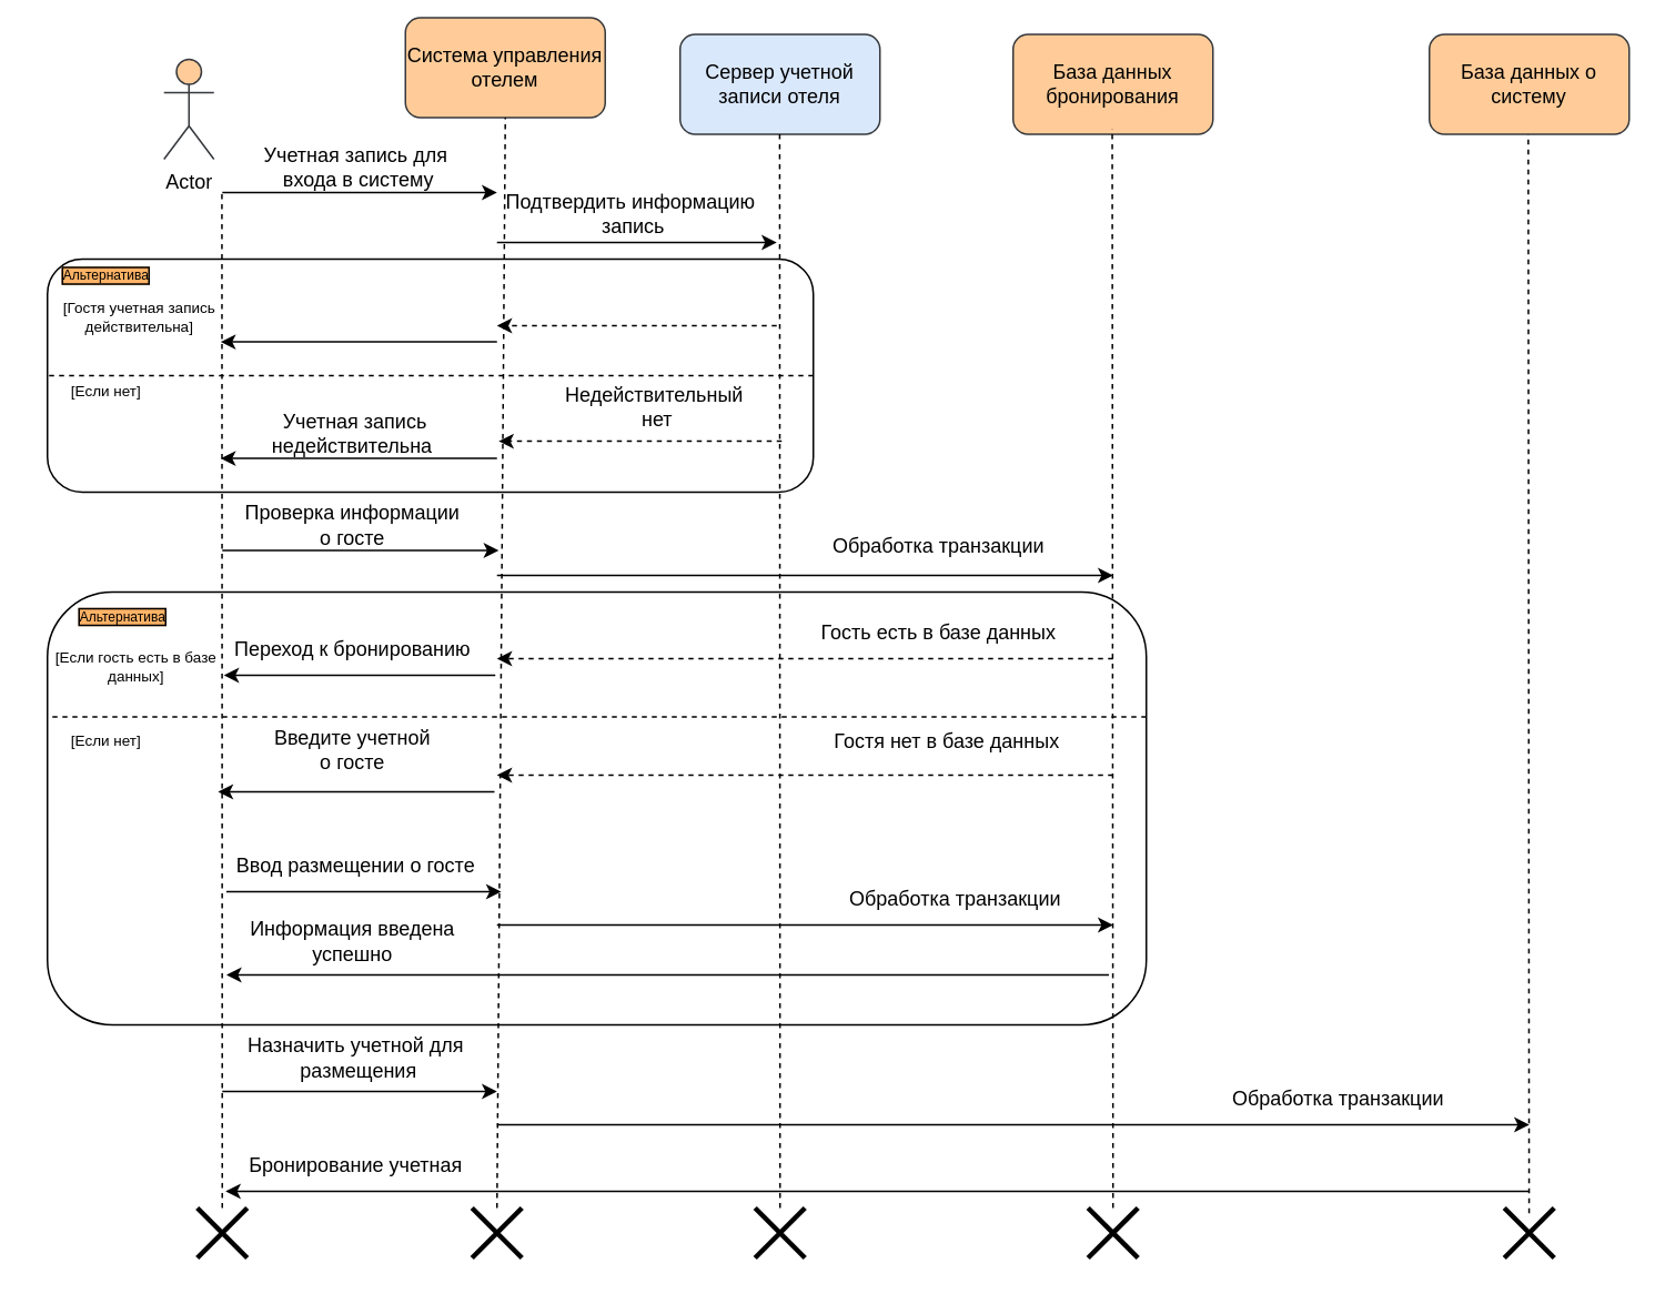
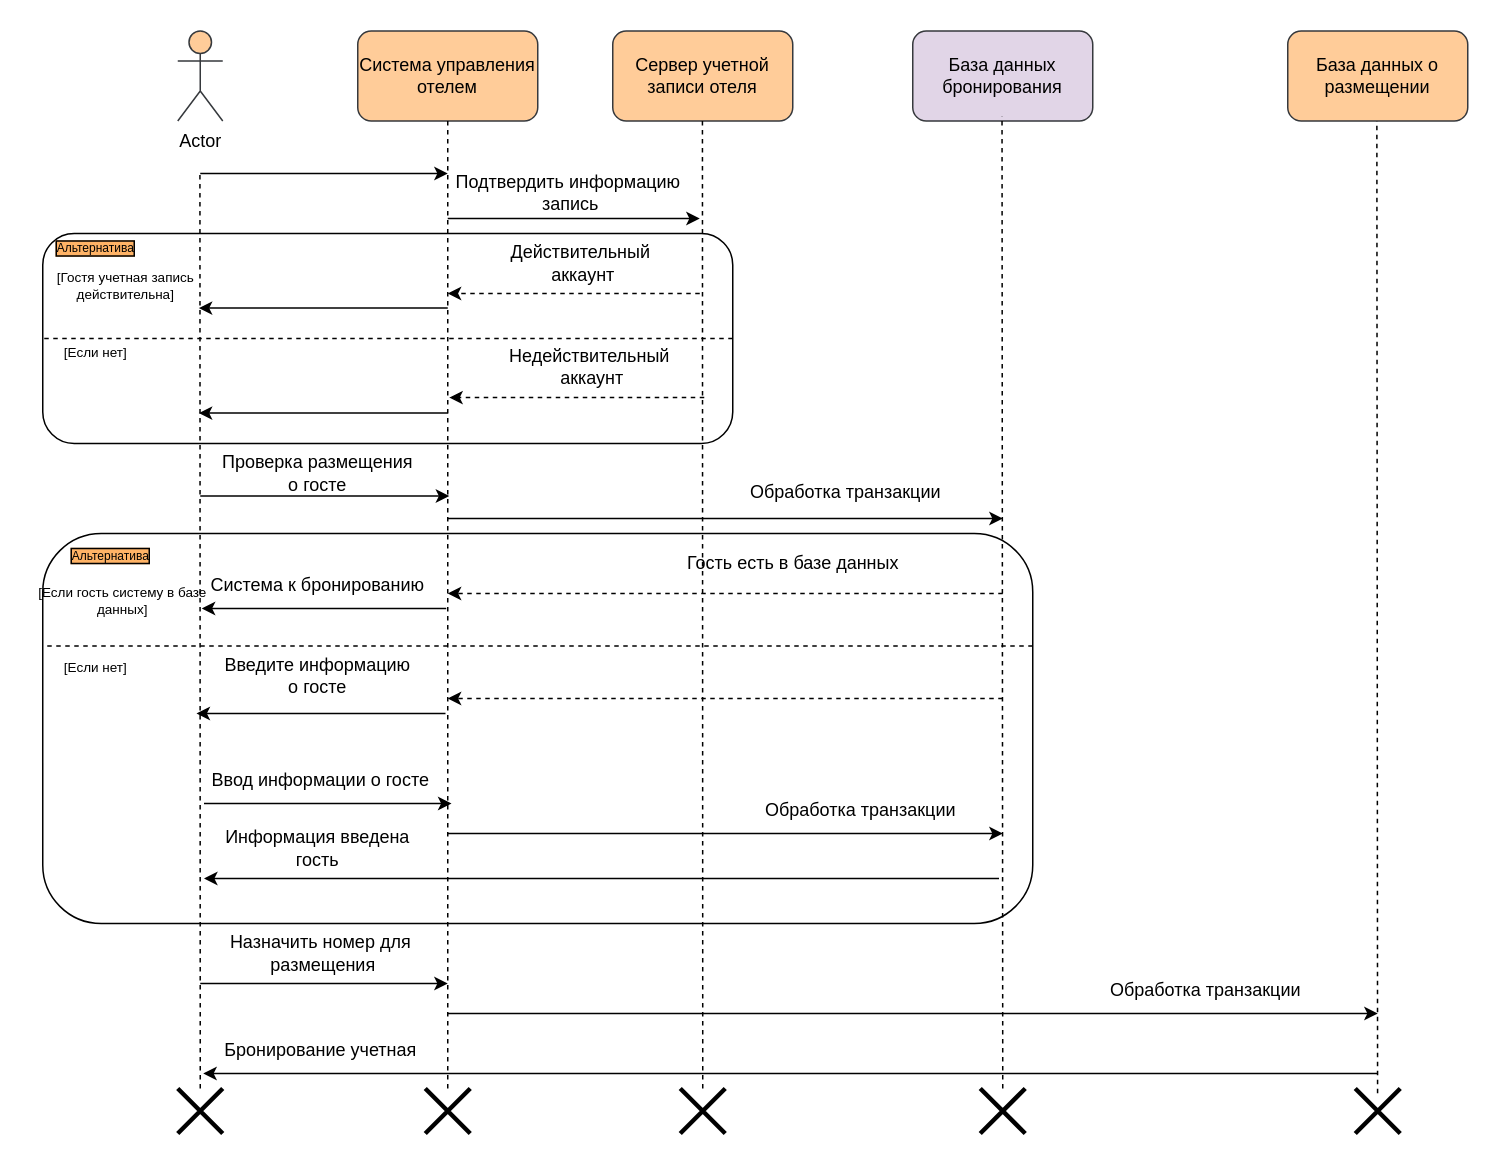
- <mxCell id="3" value="Система управления отелем" style="rounded=1;whiteSpace=wrap;html=1;fillColor=#ffcc99;strokeColor=#36393d;" vertex="1" parent="1"><mxGeometry x="243" y="10" width="120" height="60" as="geometry" /></mxCell>
+ <mxCell id="3" value="Система управления отелем" style="rounded=1;whiteSpace=wrap;html=1;fillColor=#ffcc99;strokeColor=#36393d;" vertex="1" parent="1"><mxGeometry x="238" y="20" width="120" height="60" as="geometry" /></mxCell>
- <mxCell id="4" value="Сервер учетной записи отеля" style="rounded=1;whiteSpace=wrap;html=1;fillColor=#dae8fc;strokeColor=#36393d;" vertex="1" parent="1"><mxGeometry x="408" y="20" width="120" height="60" as="geometry" /></mxCell>
+ <mxCell id="4" value="Сервер учетной записи отеля" style="rounded=1;whiteSpace=wrap;html=1;fillColor=#ffcc99;strokeColor=#36393d;" vertex="1" parent="1"><mxGeometry x="408" y="20" width="120" height="60" as="geometry" /></mxCell>
- <mxCell id="5" value="База данных бронирования" style="rounded=1;whiteSpace=wrap;html=1;fillColor=#ffcc99;strokeColor=#36393d;" vertex="1" parent="1"><mxGeometry x="608" y="20" width="120" height="60" as="geometry" /></mxCell>
+ <mxCell id="5" value="База данных бронирования" style="rounded=1;whiteSpace=wrap;html=1;fillColor=#e1d5e7;strokeColor=#36393d;" vertex="1" parent="1"><mxGeometry x="608" y="20" width="120" height="60" as="geometry" /></mxCell>
- <mxCell id="6" value="База данных о систему" style="rounded=1;whiteSpace=wrap;html=1;fillColor=#ffcc99;strokeColor=#36393d;" vertex="1" parent="1"><mxGeometry x="858" y="20" width="120" height="60" as="geometry" /></mxCell>
+ <mxCell id="6" value="База данных о размещении" style="rounded=1;whiteSpace=wrap;html=1;fillColor=#ffcc99;strokeColor=#36393d;" vertex="1" parent="1"><mxGeometry x="858" y="20" width="120" height="60" as="geometry" /></mxCell>
- <mxCell id="2" value="Actor" style="shape=umlActor;verticalLabelPosition=bottom;verticalAlign=top;html=1;outlineConnect=0;fillColor=#ffcc99;strokeColor=#36393d;" parent="1" vertex="1"><mxGeometry x="98" y="35" width="30" height="60" as="geometry" /></mxCell>
+ <mxCell id="2" value="Actor" style="shape=umlActor;verticalLabelPosition=bottom;verticalAlign=top;html=1;outlineConnect=0;fillColor=#ffcc99;strokeColor=#36393d;" parent="1" vertex="1"><mxGeometry x="118" y="20" width="30" height="60" as="geometry" /></mxCell>
- <mxCell id="12" value="Учетная запись для&lt;br&gt;&amp;nbsp;входа в систему" style="text;html=1;align=center;verticalAlign=middle;resizable=0;points=[];autosize=1;strokeColor=none;fillColor=none;" vertex="1" parent="1"><mxGeometry x="148" y="80" width="130" height="40" as="geometry" /></mxCell>
+ <mxCell id="16" value="Действительный&amp;nbsp;&lt;br&gt;аккаунт" style="text;html=1;align=center;verticalAlign=middle;resizable=0;points=[];autosize=1;strokeColor=none;fillColor=none;dashed=1;" vertex="1" parent="1"><mxGeometry x="328" y="155" width="120" height="40" as="geometry" /></mxCell>
- <mxCell id="22" value="Недействительный&amp;nbsp;&lt;br&gt;нет" style="text;html=1;align=center;verticalAlign=middle;resizable=0;points=[];autosize=1;strokeColor=none;fillColor=none;dashed=1;" vertex="1" parent="1"><mxGeometry x="329" y="224.41" width="130" height="40" as="geometry" /></mxCell>
+ <mxCell id="22" value="Недействительный&amp;nbsp;&lt;br&gt;аккаунт" style="text;html=1;align=center;verticalAlign=middle;resizable=0;points=[];autosize=1;strokeColor=none;fillColor=none;dashed=1;" vertex="1" parent="1"><mxGeometry x="329" y="224.41" width="130" height="40" as="geometry" /></mxCell>
- <mxCell id="20" value="Учетная запись недействительна&amp;nbsp;" style="text;html=1;strokeColor=none;fillColor=none;align=center;verticalAlign=middle;whiteSpace=wrap;rounded=0;" vertex="1" parent="1"><mxGeometry x="148" y="245" width="130" height="30" as="geometry" /></mxCell>
- <mxCell id="27" value="Проверка информации&lt;br&gt;о госте" style="text;html=1;align=center;verticalAlign=middle;resizable=0;points=[];autosize=1;strokeColor=none;fillColor=none;" vertex="1" parent="1"><mxGeometry x="135.5" y="295" width="150" height="40" as="geometry" /></mxCell>
+ <mxCell id="27" value="Проверка размещения&lt;br&gt;о госте" style="text;html=1;align=center;verticalAlign=middle;resizable=0;points=[];autosize=1;strokeColor=none;fillColor=none;" vertex="1" parent="1"><mxGeometry x="135.5" y="295" width="150" height="40" as="geometry" /></mxCell>
- <mxCell id="33" value="Гость есть в базе данных" style="text;html=1;align=center;verticalAlign=middle;resizable=0;points=[];autosize=1;strokeColor=none;fillColor=none;" vertex="1" parent="1"><mxGeometry x="483" y="365" width="160" height="30" as="geometry" /></mxCell>
+ <mxCell id="33" value="Гость есть в базе данных" style="text;html=1;align=center;verticalAlign=middle;resizable=0;points=[];autosize=1;strokeColor=none;fillColor=none;" vertex="1" parent="1"><mxGeometry x="448" y="360" width="160" height="30" as="geometry" /></mxCell>
- <mxCell id="37" value="Переход к бронированию" style="text;html=1;align=center;verticalAlign=middle;resizable=0;points=[];autosize=1;strokeColor=none;fillColor=none;" vertex="1" parent="1"><mxGeometry x="125.5" y="375" width="170" height="30" as="geometry" /></mxCell>
+ <mxCell id="37" value="Система к бронированию" style="text;html=1;align=center;verticalAlign=middle;resizable=0;points=[];autosize=1;strokeColor=none;fillColor=none;" vertex="1" parent="1"><mxGeometry x="125.5" y="375" width="170" height="30" as="geometry" /></mxCell>
- <mxCell id="41" value="[Если гость есть в базе&lt;br&gt;данных]" style="text;html=1;align=center;verticalAlign=middle;resizable=0;points=[];autosize=1;strokeColor=none;fillColor=none;fontSize=9;" vertex="1" parent="1"><mxGeometry x="20.5" y="380" width="120" height="40" as="geometry" /></mxCell>
+ <mxCell id="41" value="[Если гость систему в базе&lt;br&gt;данных]" style="text;html=1;align=center;verticalAlign=middle;resizable=0;points=[];autosize=1;strokeColor=none;fillColor=none;fontSize=9;" vertex="1" parent="1"><mxGeometry x="20.5" y="380" width="120" height="40" as="geometry" /></mxCell>
- <mxCell id="35" value="Гостя нет в базе данных" style="text;html=1;align=center;verticalAlign=middle;resizable=0;points=[];autosize=1;strokeColor=none;fillColor=none;" vertex="1" parent="1"><mxGeometry x="488" y="430" width="160" height="30" as="geometry" /></mxCell>
- <mxCell id="39" value="Введите учетной &lt;br&gt;о госте" style="text;html=1;align=center;verticalAlign=middle;resizable=0;points=[];autosize=1;strokeColor=none;fillColor=none;" vertex="1" parent="1"><mxGeometry x="135.5" y="430" width="150" height="40" as="geometry" /></mxCell>
+ <mxCell id="39" value="Введите информацию &lt;br&gt;о госте" style="text;html=1;align=center;verticalAlign=middle;resizable=0;points=[];autosize=1;strokeColor=none;fillColor=none;" vertex="1" parent="1"><mxGeometry x="135.5" y="430" width="150" height="40" as="geometry" /></mxCell>
- <mxCell id="43" value="Ввод размещении о госте" style="text;html=1;align=center;verticalAlign=middle;resizable=0;points=[];autosize=1;strokeColor=none;fillColor=none;" vertex="1" parent="1"><mxGeometry x="128" y="505" width="170" height="30" as="geometry" /></mxCell>
+ <mxCell id="43" value="Ввод информации о госте" style="text;html=1;align=center;verticalAlign=middle;resizable=0;points=[];autosize=1;strokeColor=none;fillColor=none;" vertex="1" parent="1"><mxGeometry x="128" y="505" width="170" height="30" as="geometry" /></mxCell>
- <mxCell id="49" value="Информация введена&lt;br&gt;успешно" style="text;html=1;align=center;verticalAlign=middle;resizable=0;points=[];autosize=1;strokeColor=none;fillColor=none;" vertex="1" parent="1"><mxGeometry x="135.5" y="545" width="150" height="40" as="geometry" /></mxCell>
+ <mxCell id="49" value="Информация введена&lt;br&gt;гость" style="text;html=1;align=center;verticalAlign=middle;resizable=0;points=[];autosize=1;strokeColor=none;fillColor=none;" vertex="1" parent="1"><mxGeometry x="135.5" y="545" width="150" height="40" as="geometry" /></mxCell>
- <mxCell id="51" value="Назначить учетной для&lt;br&gt;&amp;nbsp;размещения" style="text;html=1;align=center;verticalAlign=middle;resizable=0;points=[];autosize=1;strokeColor=none;fillColor=none;" vertex="1" parent="1"><mxGeometry x="143" y="615" width="140" height="40" as="geometry" /></mxCell>
+ <mxCell id="51" value="Назначить номер для&lt;br&gt;&amp;nbsp;размещения" style="text;html=1;align=center;verticalAlign=middle;resizable=0;points=[];autosize=1;strokeColor=none;fillColor=none;" vertex="1" parent="1"><mxGeometry x="143" y="615" width="140" height="40" as="geometry" /></mxCell>
